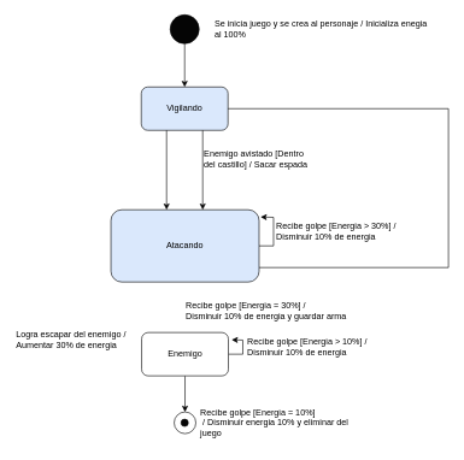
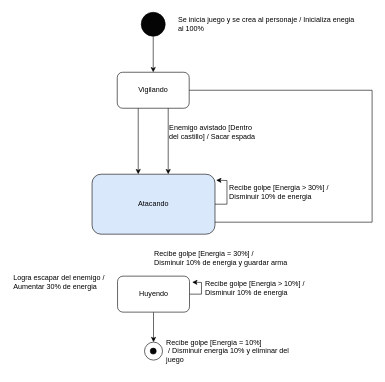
- <mxCell id="4" value="Vigilando" style="rounded=1;whiteSpace=wrap;html=1;fillColor=#dae8fc;" vertex="1" parent="1"><mxGeometry x="195" y="120" width="120" height="60" as="geometry" /></mxCell>
+ <mxCell id="4" value="Vigilando" style="rounded=1;whiteSpace=wrap;html=1;" vertex="1" parent="1"><mxGeometry x="195" y="120" width="120" height="60" as="geometry" /></mxCell>
- <mxCell id="15" value="Enemigo" style="rounded=1;whiteSpace=wrap;html=1;" vertex="1" parent="1"><mxGeometry x="195.5" y="460" width="120" height="60" as="geometry" /></mxCell>
+ <mxCell id="15" value="Huyendo" style="rounded=1;whiteSpace=wrap;html=1;" vertex="1" parent="1"><mxGeometry x="195.5" y="460" width="120" height="60" as="geometry" /></mxCell>
